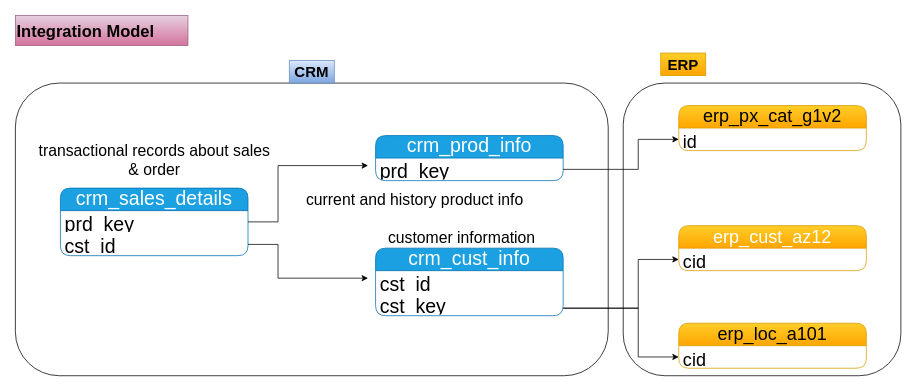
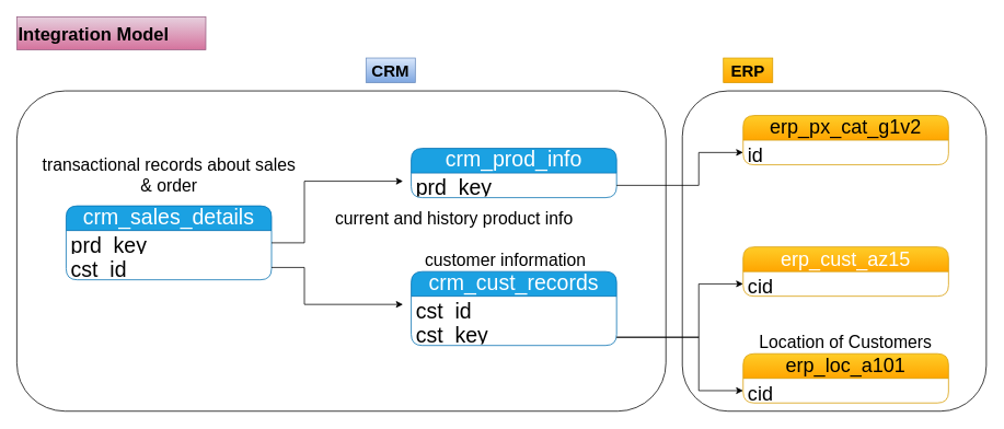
- <mxCell id="27" value="&lt;font style=&quot;font-size: 20px;&quot;&gt;&lt;b style=&quot;&quot;&gt;CRM&lt;/b&gt;&lt;/font&gt;" style="text;html=1;align=center;verticalAlign=middle;whiteSpace=wrap;rounded=0;fontFamily=Helvetica;fontSize=12;fillColor=#dae8fc;gradientColor=#7ea6e0;strokeColor=#6c8ebf;" parent="1" vertex="1"><mxGeometry x="385" y="80" width="60" height="30" as="geometry" /></mxCell>
+ <mxCell id="27" value="&lt;font style=&quot;font-size: 20px;&quot;&gt;&lt;b style=&quot;&quot;&gt;CRM&lt;/b&gt;&lt;/font&gt;" style="text;html=1;align=center;verticalAlign=middle;whiteSpace=wrap;rounded=0;fontFamily=Helvetica;fontSize=12;fillColor=#dae8fc;gradientColor=#7ea6e0;strokeColor=#6c8ebf;" parent="1" vertex="1"><mxGeometry x="445" y="70" width="60" height="30" as="geometry" /></mxCell>
- <mxCell id="16" value="&lt;span style=&quot;color: rgb(255, 255, 255); font-size: 24px; text-align: left;&quot;&gt;erp_cust_az12&lt;/span&gt;" style="swimlane;fontStyle=0;childLayout=stackLayout;horizontal=1;startSize=30;horizontalStack=0;resizeParent=1;resizeParentMax=0;resizeLast=0;collapsible=1;marginBottom=0;whiteSpace=wrap;html=1;rounded=1;align=center;verticalAlign=top;fontFamily=Helvetica;fontSize=26;spacingTop=-8;fillColor=#ffcd28;gradientColor=#ffa500;strokeColor=#d79b00;" parent="1" vertex="1"><mxGeometry x="904" y="300" width="250" height="60" as="geometry" /></mxCell>
+ <mxCell id="16" value="&lt;span style=&quot;color: rgb(255, 255, 255); font-size: 24px; text-align: left;&quot;&gt;erp_cust_az15&lt;/span&gt;" style="swimlane;fontStyle=0;childLayout=stackLayout;horizontal=1;startSize=30;horizontalStack=0;resizeParent=1;resizeParentMax=0;resizeLast=0;collapsible=1;marginBottom=0;whiteSpace=wrap;html=1;rounded=1;align=center;verticalAlign=top;fontFamily=Helvetica;fontSize=26;spacingTop=-8;fillColor=#ffcd28;gradientColor=#ffa500;strokeColor=#d79b00;" parent="1" vertex="1"><mxGeometry x="904" y="300" width="250" height="60" as="geometry" /></mxCell>
- <mxCell id="3" value="crm_cust_info" style="swimlane;fontStyle=0;childLayout=stackLayout;horizontal=1;startSize=30;horizontalStack=0;resizeParent=1;resizeParentMax=0;resizeLast=0;collapsible=1;marginBottom=0;whiteSpace=wrap;html=1;rounded=1;align=center;verticalAlign=top;fontFamily=Helvetica;fontSize=26;fontColor=#ffffff;fillColor=#1ba1e2;strokeColor=#006EAF;spacingTop=-8;" parent="1" vertex="1"><mxGeometry x="500" y="330" width="250" height="90" as="geometry" /></mxCell>
+ <mxCell id="3" value="crm_cust_records" style="swimlane;fontStyle=0;childLayout=stackLayout;horizontal=1;startSize=30;horizontalStack=0;resizeParent=1;resizeParentMax=0;resizeLast=0;collapsible=1;marginBottom=0;whiteSpace=wrap;html=1;rounded=1;align=center;verticalAlign=top;fontFamily=Helvetica;fontSize=26;fontColor=#ffffff;fillColor=#1ba1e2;strokeColor=#006EAF;spacingTop=-8;" parent="1" vertex="1"><mxGeometry x="500" y="330" width="250" height="90" as="geometry" /></mxCell>
+ <mxCell id="21" value="&lt;font style=&quot;font-size: 21px;&quot;&gt;Location of Customers&lt;/font&gt;" style="text;html=1;align=center;verticalAlign=middle;whiteSpace=wrap;rounded=0;fontFamily=Helvetica;fontSize=12;fontColor=default;" parent="1" vertex="1"><mxGeometry x="889" y="400" width="280" height="30" as="geometry" /></mxCell>
